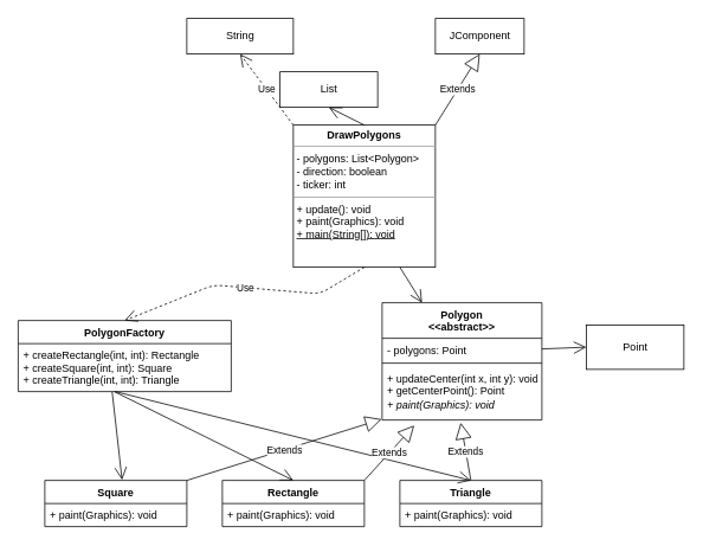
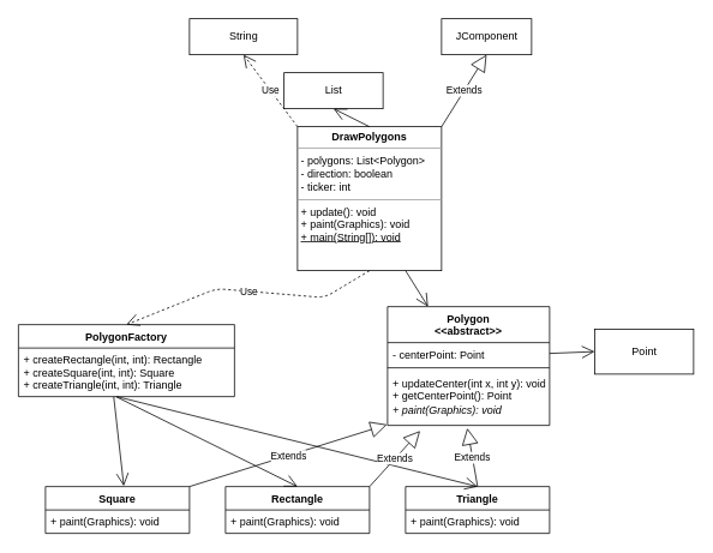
- <mxCell id="12" value="- polygons: Point" style="text;strokeColor=none;fillColor=none;align=left;verticalAlign=top;spacingLeft=4;spacingRight=4;overflow=hidden;rotatable=0;points=[[0,0.5],[1,0.5]];portConstraint=eastwest;" vertex="1" parent="11"><mxGeometry y="40" width="180" height="24" as="geometry" /></mxCell>
+ <mxCell id="12" value="- centerPoint: Point" style="text;strokeColor=none;fillColor=none;align=left;verticalAlign=top;spacingLeft=4;spacingRight=4;overflow=hidden;rotatable=0;points=[[0,0.5],[1,0.5]];portConstraint=eastwest;" vertex="1" parent="11"><mxGeometry y="40" width="180" height="24" as="geometry" /></mxCell>
